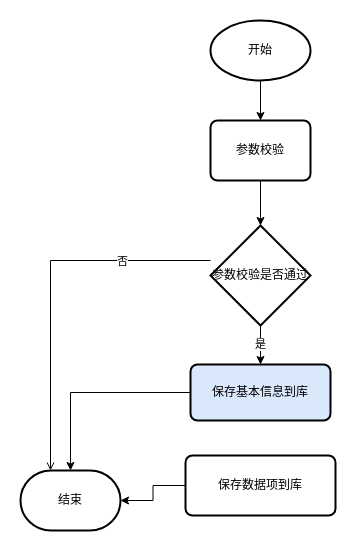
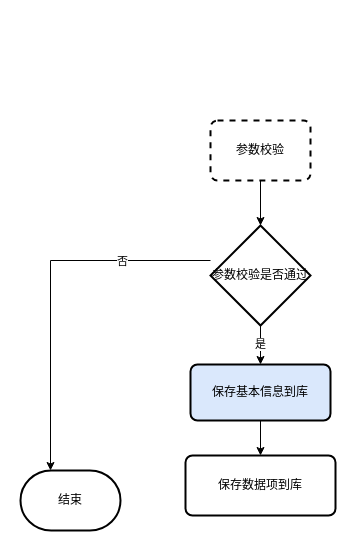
- <mxCell id="3" value="开始" style="strokeWidth=2;html=1;shape=mxgraph.flowchart.start_1;whiteSpace=wrap;" parent="1" vertex="1"><mxGeometry x="210" y="20" width="100" height="60" as="geometry" /></mxCell>
- <mxCell id="2" value="" style="edgeStyle=orthogonalEdgeStyle;rounded=0;orthogonalLoop=1;jettySize=auto;html=1;" parent="1" source="3" target="5" edge="1"><mxGeometry relative="1" as="geometry" /></mxCell>
- <mxCell id="5" value="参数校验" style="rounded=1;whiteSpace=wrap;html=1;absoluteArcSize=1;arcSize=14;strokeWidth=2;" parent="1" vertex="1"><mxGeometry x="210" y="120" width="100" height="60" as="geometry" /></mxCell>
+ <mxCell id="5" value="参数校验" style="rounded=1;whiteSpace=wrap;html=1;absoluteArcSize=1;arcSize=14;strokeWidth=2;dashed=1;" parent="1" vertex="1"><mxGeometry x="210" y="120" width="100" height="60" as="geometry" /></mxCell>
- <mxCell id="11" value="" style="edgeStyle=orthogonalEdgeStyle;rounded=0;orthogonalLoop=1;jettySize=auto;html=1;" edge="1" parent="1" source="12" target="10"><mxGeometry relative="1" as="geometry" /></mxCell>
+ <mxCell id="11" value="" style="edgeStyle=orthogonalEdgeStyle;rounded=0;orthogonalLoop=1;jettySize=auto;html=1;" edge="1" parent="1" source="12" target="14"><mxGeometry relative="1" as="geometry" /></mxCell>
- <mxCell id="6" style="edgeStyle=orthogonalEdgeStyle;rounded=0;orthogonalLoop=1;jettySize=auto;html=1;endArrow=open;" parent="1" source="9" target="10" edge="1"><mxGeometry relative="1" as="geometry"><Array as="points"><mxPoint x="50" y="260" /></Array></mxGeometry></mxCell>
+ <mxCell id="6" style="edgeStyle=orthogonalEdgeStyle;rounded=0;orthogonalLoop=1;jettySize=auto;html=1;" parent="1" source="9" target="10" edge="1"><mxGeometry relative="1" as="geometry"><Array as="points"><mxPoint x="50" y="260" /></Array></mxGeometry></mxCell>
- <mxCell id="13" value="" style="edgeStyle=orthogonalEdgeStyle;rounded=0;orthogonalLoop=1;jettySize=auto;html=1;" edge="1" parent="1" source="14" target="10"><mxGeometry relative="1" as="geometry" /></mxCell>
